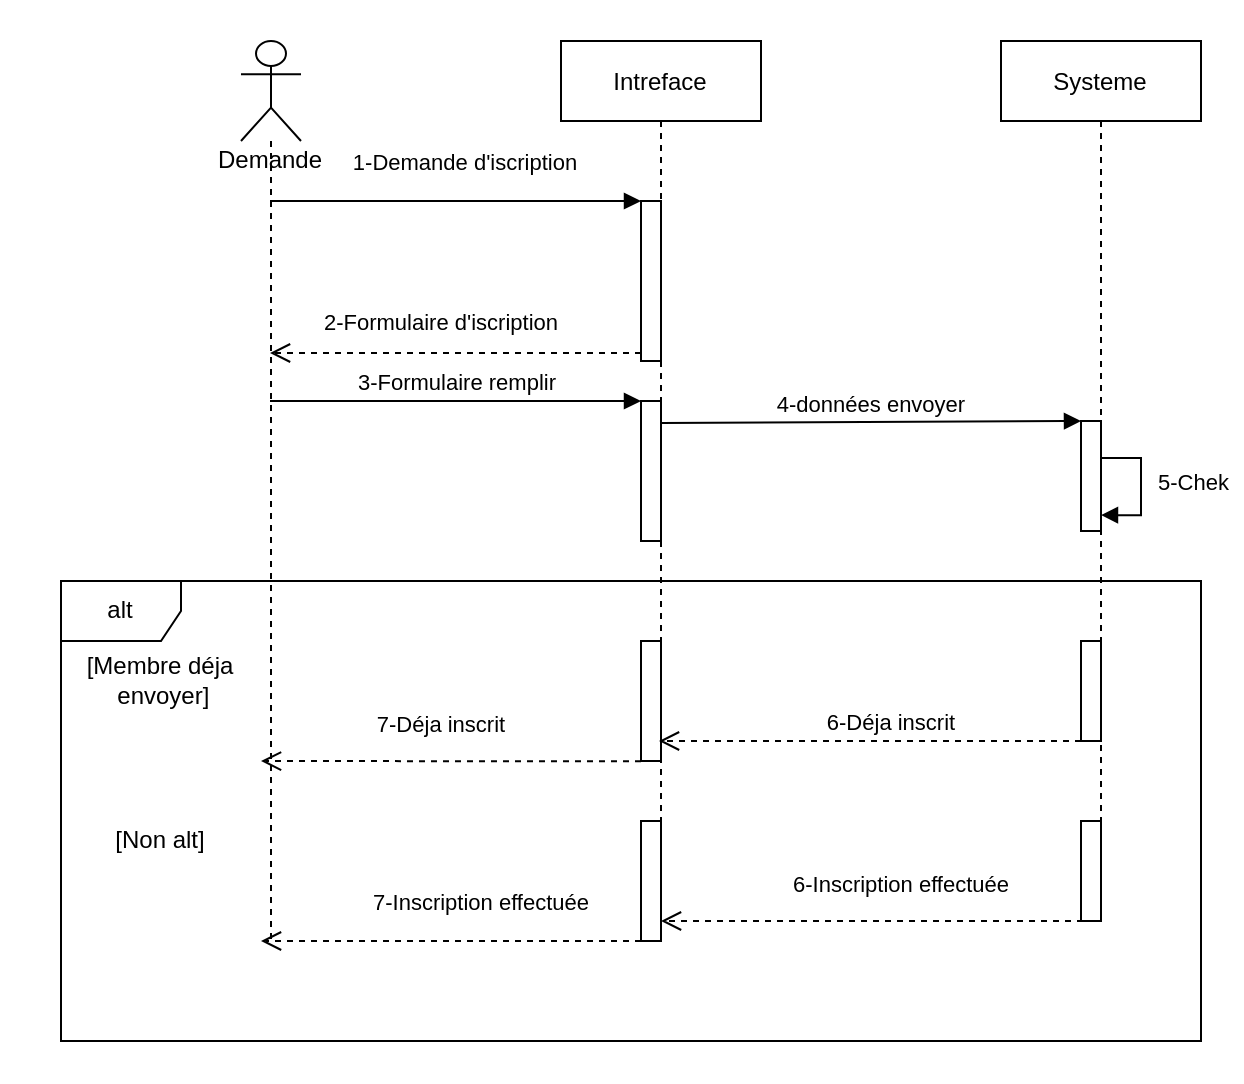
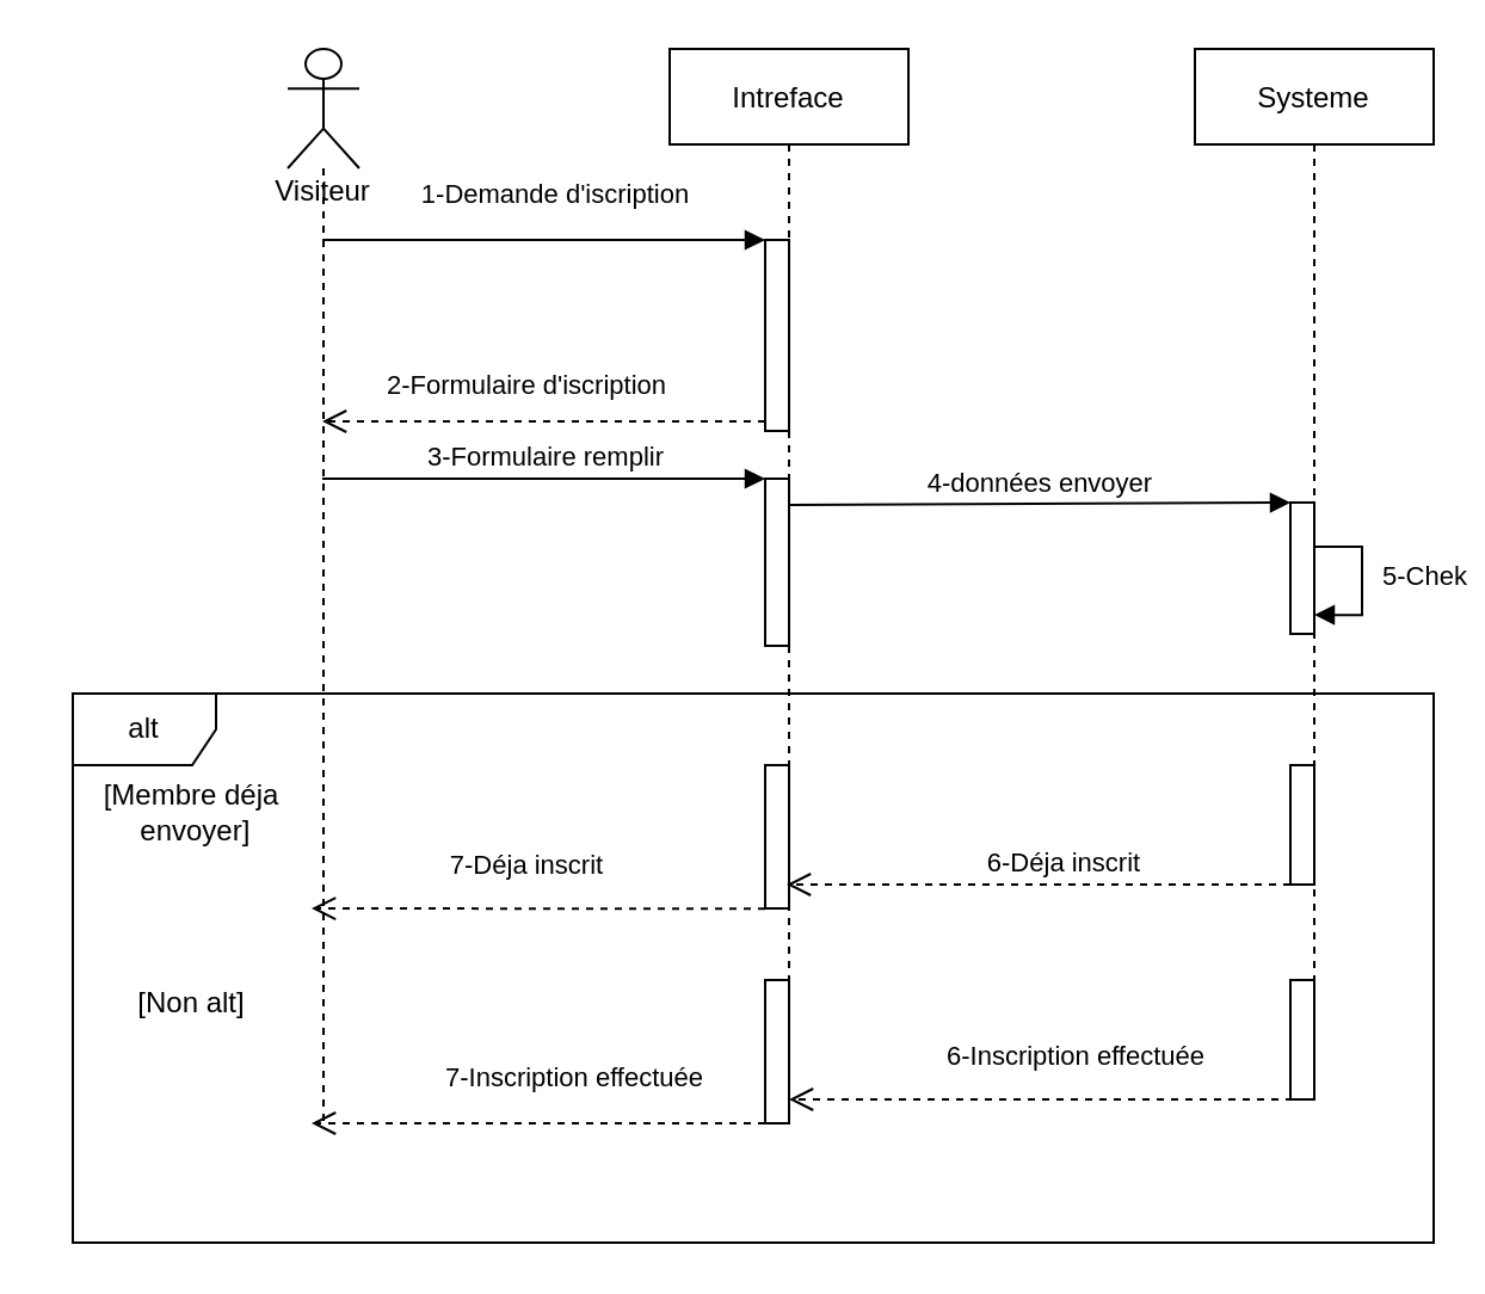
- <mxCell id="14" value="Demande" style="text;html=1;strokeColor=none;fillColor=none;align=center;verticalAlign=middle;whiteSpace=wrap;rounded=0;" vertex="1" parent="13"><mxGeometry x="-5" y="50" width="40" height="20" as="geometry" /></mxCell>
+ <mxCell id="14" value="Visiteur" style="text;html=1;strokeColor=none;fillColor=none;align=center;verticalAlign=middle;whiteSpace=wrap;rounded=0;" vertex="1" parent="13"><mxGeometry x="-5" y="50" width="40" height="20" as="geometry" /></mxCell>
